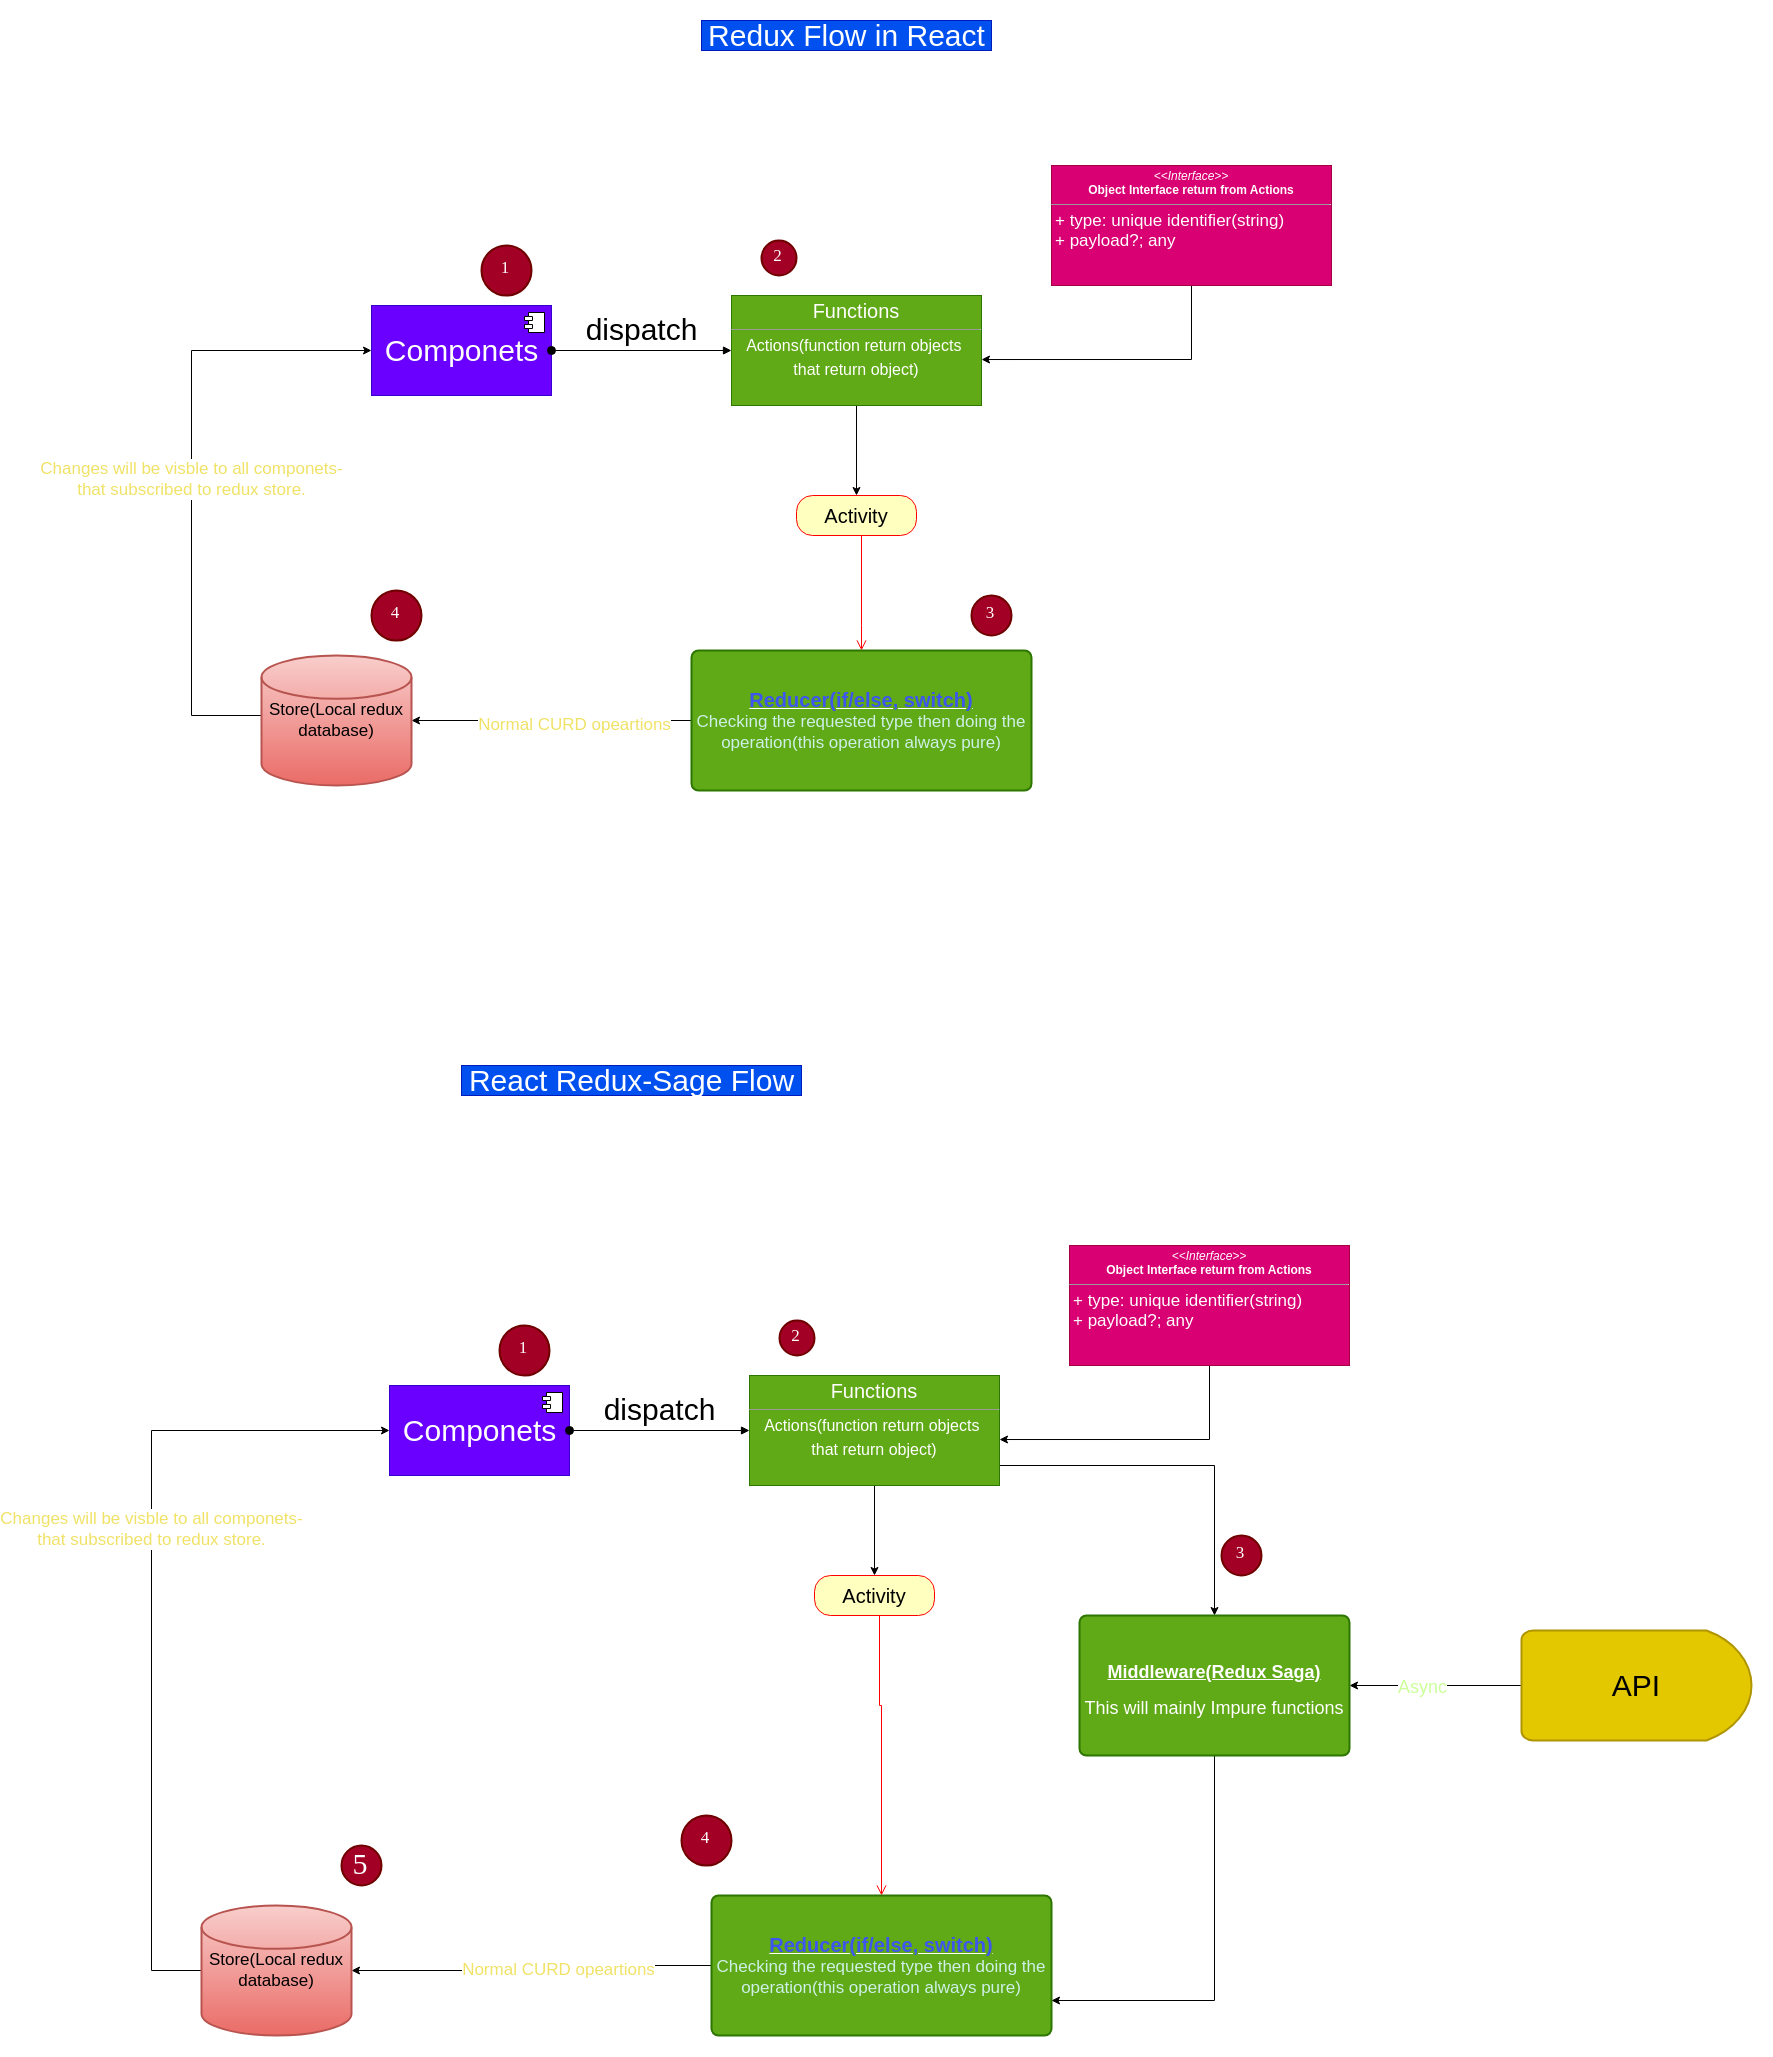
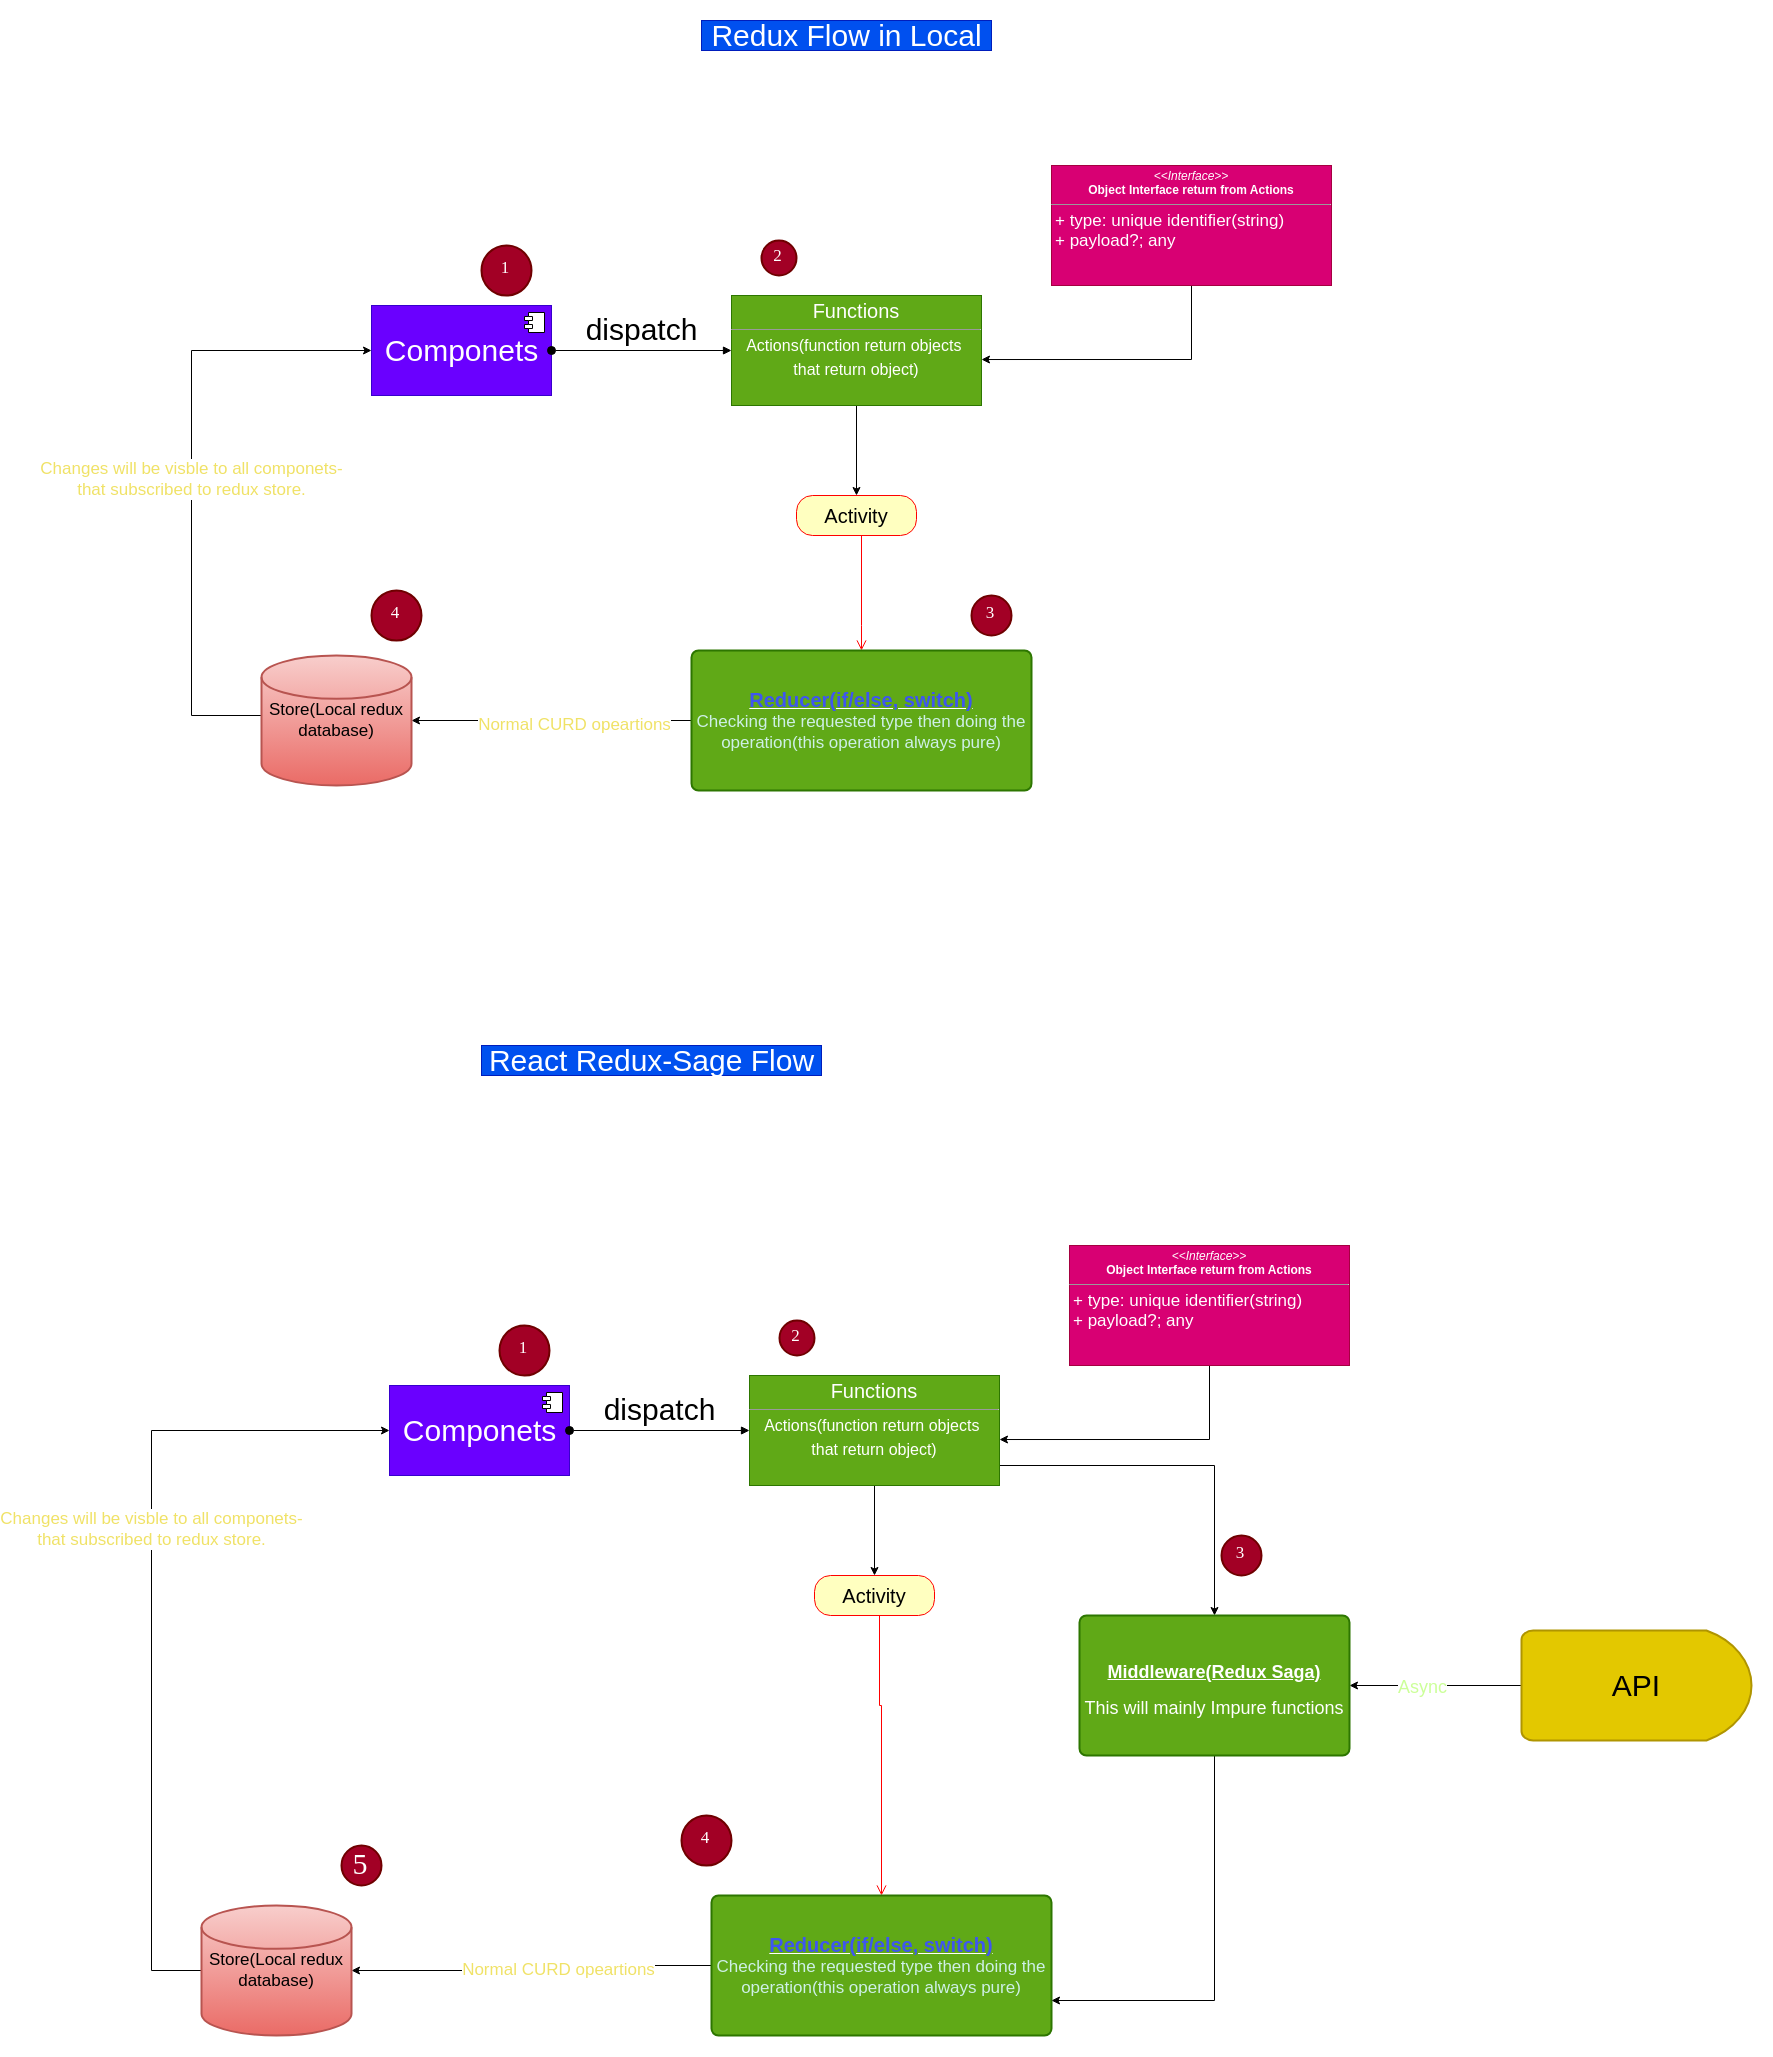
- <mxCell id="2" value="&lt;font style=&quot;font-size: 30px&quot;&gt;Redux Flow in React&lt;/font&gt;" style="text;html=1;align=center;verticalAlign=middle;resizable=0;points=[];autosize=1;strokeColor=#001DBC;fillColor=#0050ef;fontColor=#ffffff;" vertex="1" parent="1"><mxGeometry x="570" y="20" width="290" height="30" as="geometry" /></mxCell>
+ <mxCell id="2" value="&lt;font style=&quot;font-size: 30px&quot;&gt;Redux Flow in Local&lt;/font&gt;" style="text;html=1;align=center;verticalAlign=middle;resizable=0;points=[];autosize=1;strokeColor=#001DBC;fillColor=#0050ef;fontColor=#ffffff;" vertex="1" parent="1"><mxGeometry x="570" y="20" width="290" height="30" as="geometry" /></mxCell>
- <mxCell id="22" value="&lt;font style=&quot;font-size: 30px&quot;&gt;React Redux-Sage Flow&lt;/font&gt;" style="text;html=1;align=center;verticalAlign=middle;resizable=0;points=[];autosize=1;strokeColor=#001DBC;fillColor=#0050ef;fontSize=17;fontColor=#ffffff;" vertex="1" parent="1"><mxGeometry x="330" y="1065" width="340" height="30" as="geometry" /></mxCell>
+ <mxCell id="22" value="&lt;font style=&quot;font-size: 30px&quot;&gt;React Redux-Sage Flow&lt;/font&gt;" style="text;html=1;align=center;verticalAlign=middle;resizable=0;points=[];autosize=1;strokeColor=#001DBC;fillColor=#0050ef;fontSize=17;fontColor=#ffffff;" vertex="1" parent="1"><mxGeometry x="350" y="1045" width="340" height="30" as="geometry" /></mxCell>
